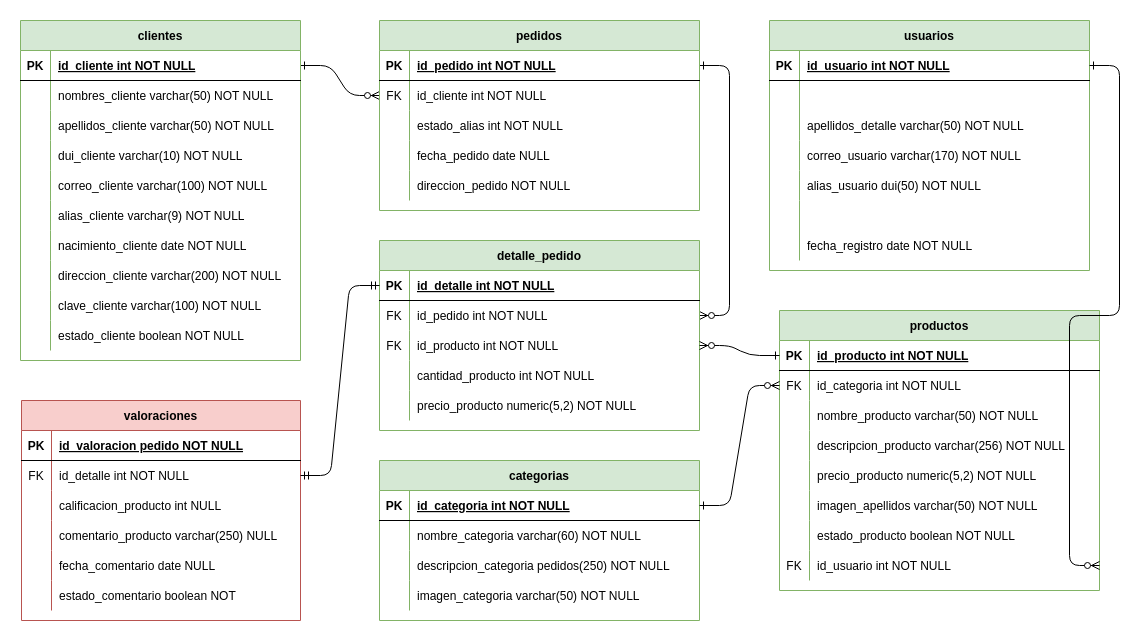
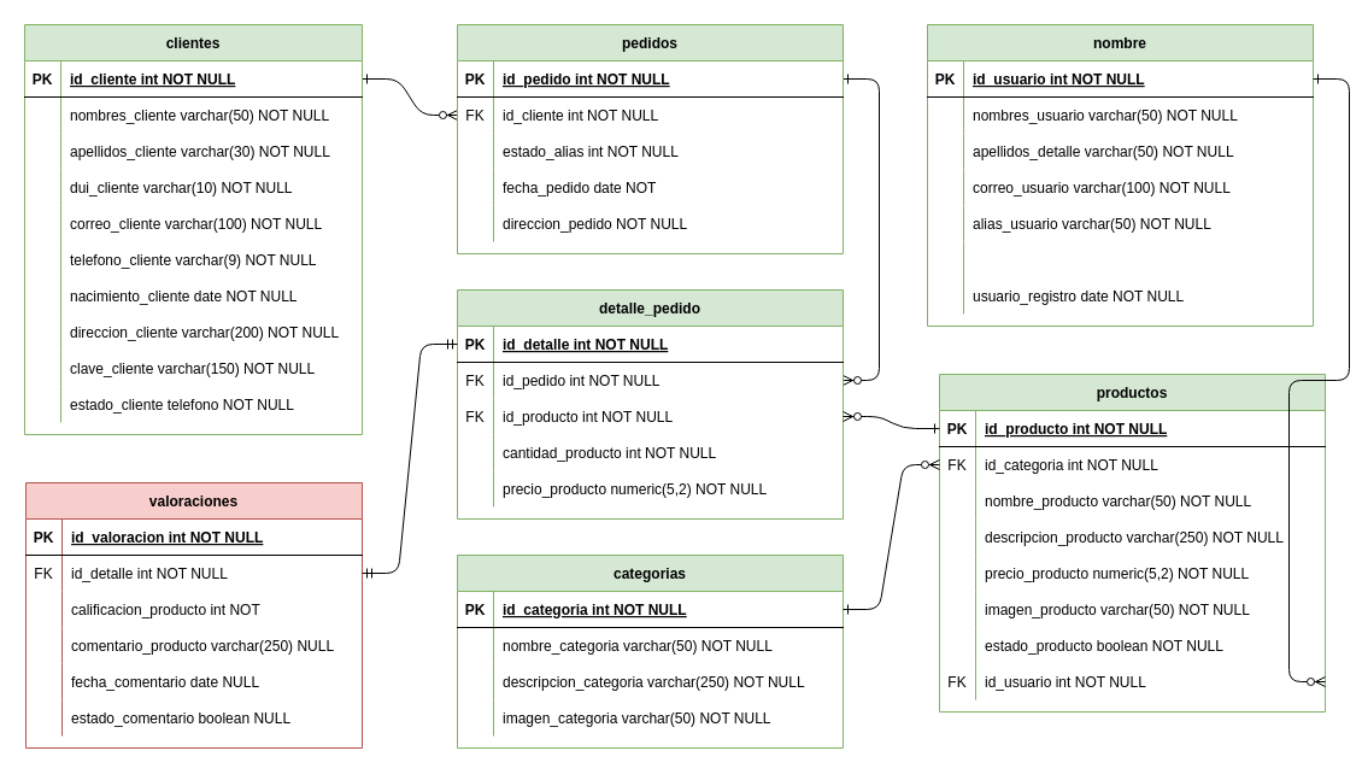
- <mxCell id="107" value="usuarios" style="shape=table;startSize=30;container=1;collapsible=1;childLayout=tableLayout;fixedRows=1;rowLines=0;fontStyle=1;align=center;resizeLast=1;fillColor=#d5e8d4;strokeColor=#82b366;" parent="1" vertex="1"><mxGeometry x="769" y="20" width="320" height="250" as="geometry" /></mxCell>
+ <mxCell id="107" value="nombre" style="shape=table;startSize=30;container=1;collapsible=1;childLayout=tableLayout;fixedRows=1;rowLines=0;fontStyle=1;align=center;resizeLast=1;fillColor=#d5e8d4;strokeColor=#82b366;" parent="1" vertex="1"><mxGeometry x="769" y="20" width="320" height="250" as="geometry" /></mxCell>
+ <mxCell id="113" value="nombres_usuario varchar(50) NOT NULL" style="shape=partialRectangle;connectable=0;fillColor=none;top=0;left=0;bottom=0;right=0;align=left;spacingLeft=6;overflow=hidden;" parent="111" vertex="1"><mxGeometry x="30" width="290" height="30" as="geometry"><mxRectangle width="290" height="30" as="alternateBounds" /></mxGeometry></mxCell>
- <mxCell id="45" value="apellidos_cliente varchar(50) NOT NULL" style="shape=partialRectangle;overflow=hidden;connectable=0;fillColor=none;top=0;left=0;bottom=0;right=0;align=left;spacingLeft=6;" parent="43" vertex="1"><mxGeometry x="30" width="250" height="30" as="geometry" /></mxCell>
+ <mxCell id="45" value="apellidos_cliente varchar(30) NOT NULL" style="shape=partialRectangle;overflow=hidden;connectable=0;fillColor=none;top=0;left=0;bottom=0;right=0;align=left;spacingLeft=6;" parent="43" vertex="1"><mxGeometry x="30" width="250" height="30" as="geometry" /></mxCell>
- <mxCell id="16" value="fecha_pedido date NULL" style="shape=partialRectangle;overflow=hidden;connectable=0;fillColor=none;top=0;left=0;bottom=0;right=0;align=left;spacingLeft=6;" parent="14" vertex="1"><mxGeometry x="30" width="290" height="30" as="geometry"><mxRectangle width="290" height="30" as="alternateBounds" /></mxGeometry></mxCell>
+ <mxCell id="16" value="fecha_pedido date NOT" style="shape=partialRectangle;overflow=hidden;connectable=0;fillColor=none;top=0;left=0;bottom=0;right=0;align=left;spacingLeft=6;" parent="14" vertex="1"><mxGeometry x="30" width="290" height="30" as="geometry"><mxRectangle width="290" height="30" as="alternateBounds" /></mxGeometry></mxCell>
- <mxCell id="119" value="correo_usuario varchar(170) NOT NULL" style="shape=partialRectangle;connectable=0;fillColor=none;top=0;left=0;bottom=0;right=0;align=left;spacingLeft=6;overflow=hidden;" parent="117" vertex="1"><mxGeometry x="30" width="290" height="30" as="geometry"><mxRectangle width="290" height="30" as="alternateBounds" /></mxGeometry></mxCell>
+ <mxCell id="119" value="correo_usuario varchar(100) NOT NULL" style="shape=partialRectangle;connectable=0;fillColor=none;top=0;left=0;bottom=0;right=0;align=left;spacingLeft=6;overflow=hidden;" parent="117" vertex="1"><mxGeometry x="30" width="290" height="30" as="geometry"><mxRectangle width="290" height="30" as="alternateBounds" /></mxGeometry></mxCell>
- <mxCell id="122" value="alias_usuario dui(50) NOT NULL" style="shape=partialRectangle;connectable=0;fillColor=none;top=0;left=0;bottom=0;right=0;align=left;spacingLeft=6;overflow=hidden;" parent="120" vertex="1"><mxGeometry x="30" width="290" height="30" as="geometry"><mxRectangle width="290" height="30" as="alternateBounds" /></mxGeometry></mxCell>
+ <mxCell id="122" value="alias_usuario varchar(50) NOT NULL" style="shape=partialRectangle;connectable=0;fillColor=none;top=0;left=0;bottom=0;right=0;align=left;spacingLeft=6;overflow=hidden;" parent="120" vertex="1"><mxGeometry x="30" width="290" height="30" as="geometry"><mxRectangle width="290" height="30" as="alternateBounds" /></mxGeometry></mxCell>
- <mxCell id="54" value="alias_cliente varchar(9) NOT NULL" style="shape=partialRectangle;overflow=hidden;connectable=0;fillColor=none;top=0;left=0;bottom=0;right=0;align=left;spacingLeft=6;" parent="52" vertex="1"><mxGeometry x="30" width="250" height="30" as="geometry" /></mxCell>
+ <mxCell id="54" value="telefono_cliente varchar(9) NOT NULL" style="shape=partialRectangle;overflow=hidden;connectable=0;fillColor=none;top=0;left=0;bottom=0;right=0;align=left;spacingLeft=6;" parent="52" vertex="1"><mxGeometry x="30" width="250" height="30" as="geometry" /></mxCell>
- <mxCell id="127" value="fecha_registro date NOT NULL" style="shape=partialRectangle;connectable=0;fillColor=none;top=0;left=0;bottom=0;right=0;align=left;spacingLeft=6;overflow=hidden;" vertex="1" parent="125"><mxGeometry x="30" width="290" height="30" as="geometry"><mxRectangle width="290" height="30" as="alternateBounds" /></mxGeometry></mxCell>
+ <mxCell id="127" value="usuario_registro date NOT NULL" style="shape=partialRectangle;connectable=0;fillColor=none;top=0;left=0;bottom=0;right=0;align=left;spacingLeft=6;overflow=hidden;" vertex="1" parent="125"><mxGeometry x="30" width="290" height="30" as="geometry"><mxRectangle width="290" height="30" as="alternateBounds" /></mxGeometry></mxCell>
- <mxCell id="63" value="clave_cliente varchar(100) NOT NULL" style="shape=partialRectangle;overflow=hidden;connectable=0;fillColor=none;top=0;left=0;bottom=0;right=0;align=left;spacingLeft=6;" parent="61" vertex="1"><mxGeometry x="30" width="250" height="30" as="geometry" /></mxCell>
+ <mxCell id="63" value="clave_cliente varchar(150) NOT NULL" style="shape=partialRectangle;overflow=hidden;connectable=0;fillColor=none;top=0;left=0;bottom=0;right=0;align=left;spacingLeft=6;" parent="61" vertex="1"><mxGeometry x="30" width="250" height="30" as="geometry" /></mxCell>
- <mxCell id="66" value="estado_cliente boolean NOT NULL" style="shape=partialRectangle;overflow=hidden;connectable=0;fillColor=none;top=0;left=0;bottom=0;right=0;align=left;spacingLeft=6;" parent="64" vertex="1"><mxGeometry x="30" width="250" height="30" as="geometry" /></mxCell>
+ <mxCell id="66" value="estado_cliente telefono NOT NULL" style="shape=partialRectangle;overflow=hidden;connectable=0;fillColor=none;top=0;left=0;bottom=0;right=0;align=left;spacingLeft=6;" parent="64" vertex="1"><mxGeometry x="30" width="250" height="30" as="geometry" /></mxCell>
- <mxCell id="132" value="id_valoracion pedido NOT NULL" style="shape=partialRectangle;connectable=0;fillColor=none;top=0;left=0;bottom=0;right=0;align=left;spacingLeft=6;fontStyle=5;overflow=hidden;" parent="130" vertex="1"><mxGeometry x="30" width="249" height="30" as="geometry" /></mxCell>
+ <mxCell id="132" value="id_valoracion int NOT NULL" style="shape=partialRectangle;connectable=0;fillColor=none;top=0;left=0;bottom=0;right=0;align=left;spacingLeft=6;fontStyle=5;overflow=hidden;" parent="130" vertex="1"><mxGeometry x="30" width="249" height="30" as="geometry" /></mxCell>
- <mxCell id="79" value="descripcion_producto varchar(256) NOT NULL" style="shape=partialRectangle;connectable=0;fillColor=none;top=0;left=0;bottom=0;right=0;align=left;spacingLeft=6;overflow=hidden;" parent="77" vertex="1"><mxGeometry x="30" width="290" height="30" as="geometry" /></mxCell>
+ <mxCell id="79" value="descripcion_producto varchar(250) NOT NULL" style="shape=partialRectangle;connectable=0;fillColor=none;top=0;left=0;bottom=0;right=0;align=left;spacingLeft=6;overflow=hidden;" parent="77" vertex="1"><mxGeometry x="30" width="290" height="30" as="geometry" /></mxCell>
- <mxCell id="138" value="calificacion_producto int NULL" style="shape=partialRectangle;connectable=0;fillColor=none;top=0;left=0;bottom=0;right=0;align=left;spacingLeft=6;overflow=hidden;" parent="136" vertex="1"><mxGeometry x="30" width="249" height="30" as="geometry" /></mxCell>
+ <mxCell id="138" value="calificacion_producto int NOT" style="shape=partialRectangle;connectable=0;fillColor=none;top=0;left=0;bottom=0;right=0;align=left;spacingLeft=6;overflow=hidden;" parent="136" vertex="1"><mxGeometry x="30" width="249" height="30" as="geometry" /></mxCell>
- <mxCell id="85" value="imagen_apellidos varchar(50) NOT NULL" style="shape=partialRectangle;connectable=0;fillColor=none;top=0;left=0;bottom=0;right=0;align=left;spacingLeft=6;overflow=hidden;" parent="83" vertex="1"><mxGeometry x="30" width="290" height="30" as="geometry" /></mxCell>
+ <mxCell id="85" value="imagen_producto varchar(50) NOT NULL" style="shape=partialRectangle;connectable=0;fillColor=none;top=0;left=0;bottom=0;right=0;align=left;spacingLeft=6;overflow=hidden;" parent="83" vertex="1"><mxGeometry x="30" width="290" height="30" as="geometry" /></mxCell>
- <mxCell id="98" value="nombre_categoria varchar(60) NOT NULL" style="shape=partialRectangle;connectable=0;fillColor=none;top=0;left=0;bottom=0;right=0;align=left;spacingLeft=6;overflow=hidden;" parent="96" vertex="1"><mxGeometry x="30" width="290" height="30" as="geometry" /></mxCell>
+ <mxCell id="98" value="nombre_categoria varchar(50) NOT NULL" style="shape=partialRectangle;connectable=0;fillColor=none;top=0;left=0;bottom=0;right=0;align=left;spacingLeft=6;overflow=hidden;" parent="96" vertex="1"><mxGeometry x="30" width="290" height="30" as="geometry" /></mxCell>
- <mxCell id="101" value="descripcion_categoria pedidos(250) NOT NULL" style="shape=partialRectangle;connectable=0;fillColor=none;top=0;left=0;bottom=0;right=0;align=left;spacingLeft=6;overflow=hidden;" parent="99" vertex="1"><mxGeometry x="30" width="290" height="30" as="geometry" /></mxCell>
+ <mxCell id="101" value="descripcion_categoria varchar(250) NOT NULL" style="shape=partialRectangle;connectable=0;fillColor=none;top=0;left=0;bottom=0;right=0;align=left;spacingLeft=6;overflow=hidden;" parent="99" vertex="1"><mxGeometry x="30" width="290" height="30" as="geometry" /></mxCell>
- <mxCell id="147" value="estado_comentario boolean NOT" style="shape=partialRectangle;connectable=0;fillColor=none;top=0;left=0;bottom=0;right=0;align=left;spacingLeft=6;overflow=hidden;" parent="145" vertex="1"><mxGeometry x="30" width="249" height="30" as="geometry" /></mxCell>
+ <mxCell id="147" value="estado_comentario boolean NULL" style="shape=partialRectangle;connectable=0;fillColor=none;top=0;left=0;bottom=0;right=0;align=left;spacingLeft=6;overflow=hidden;" parent="145" vertex="1"><mxGeometry x="30" width="249" height="30" as="geometry" /></mxCell>
